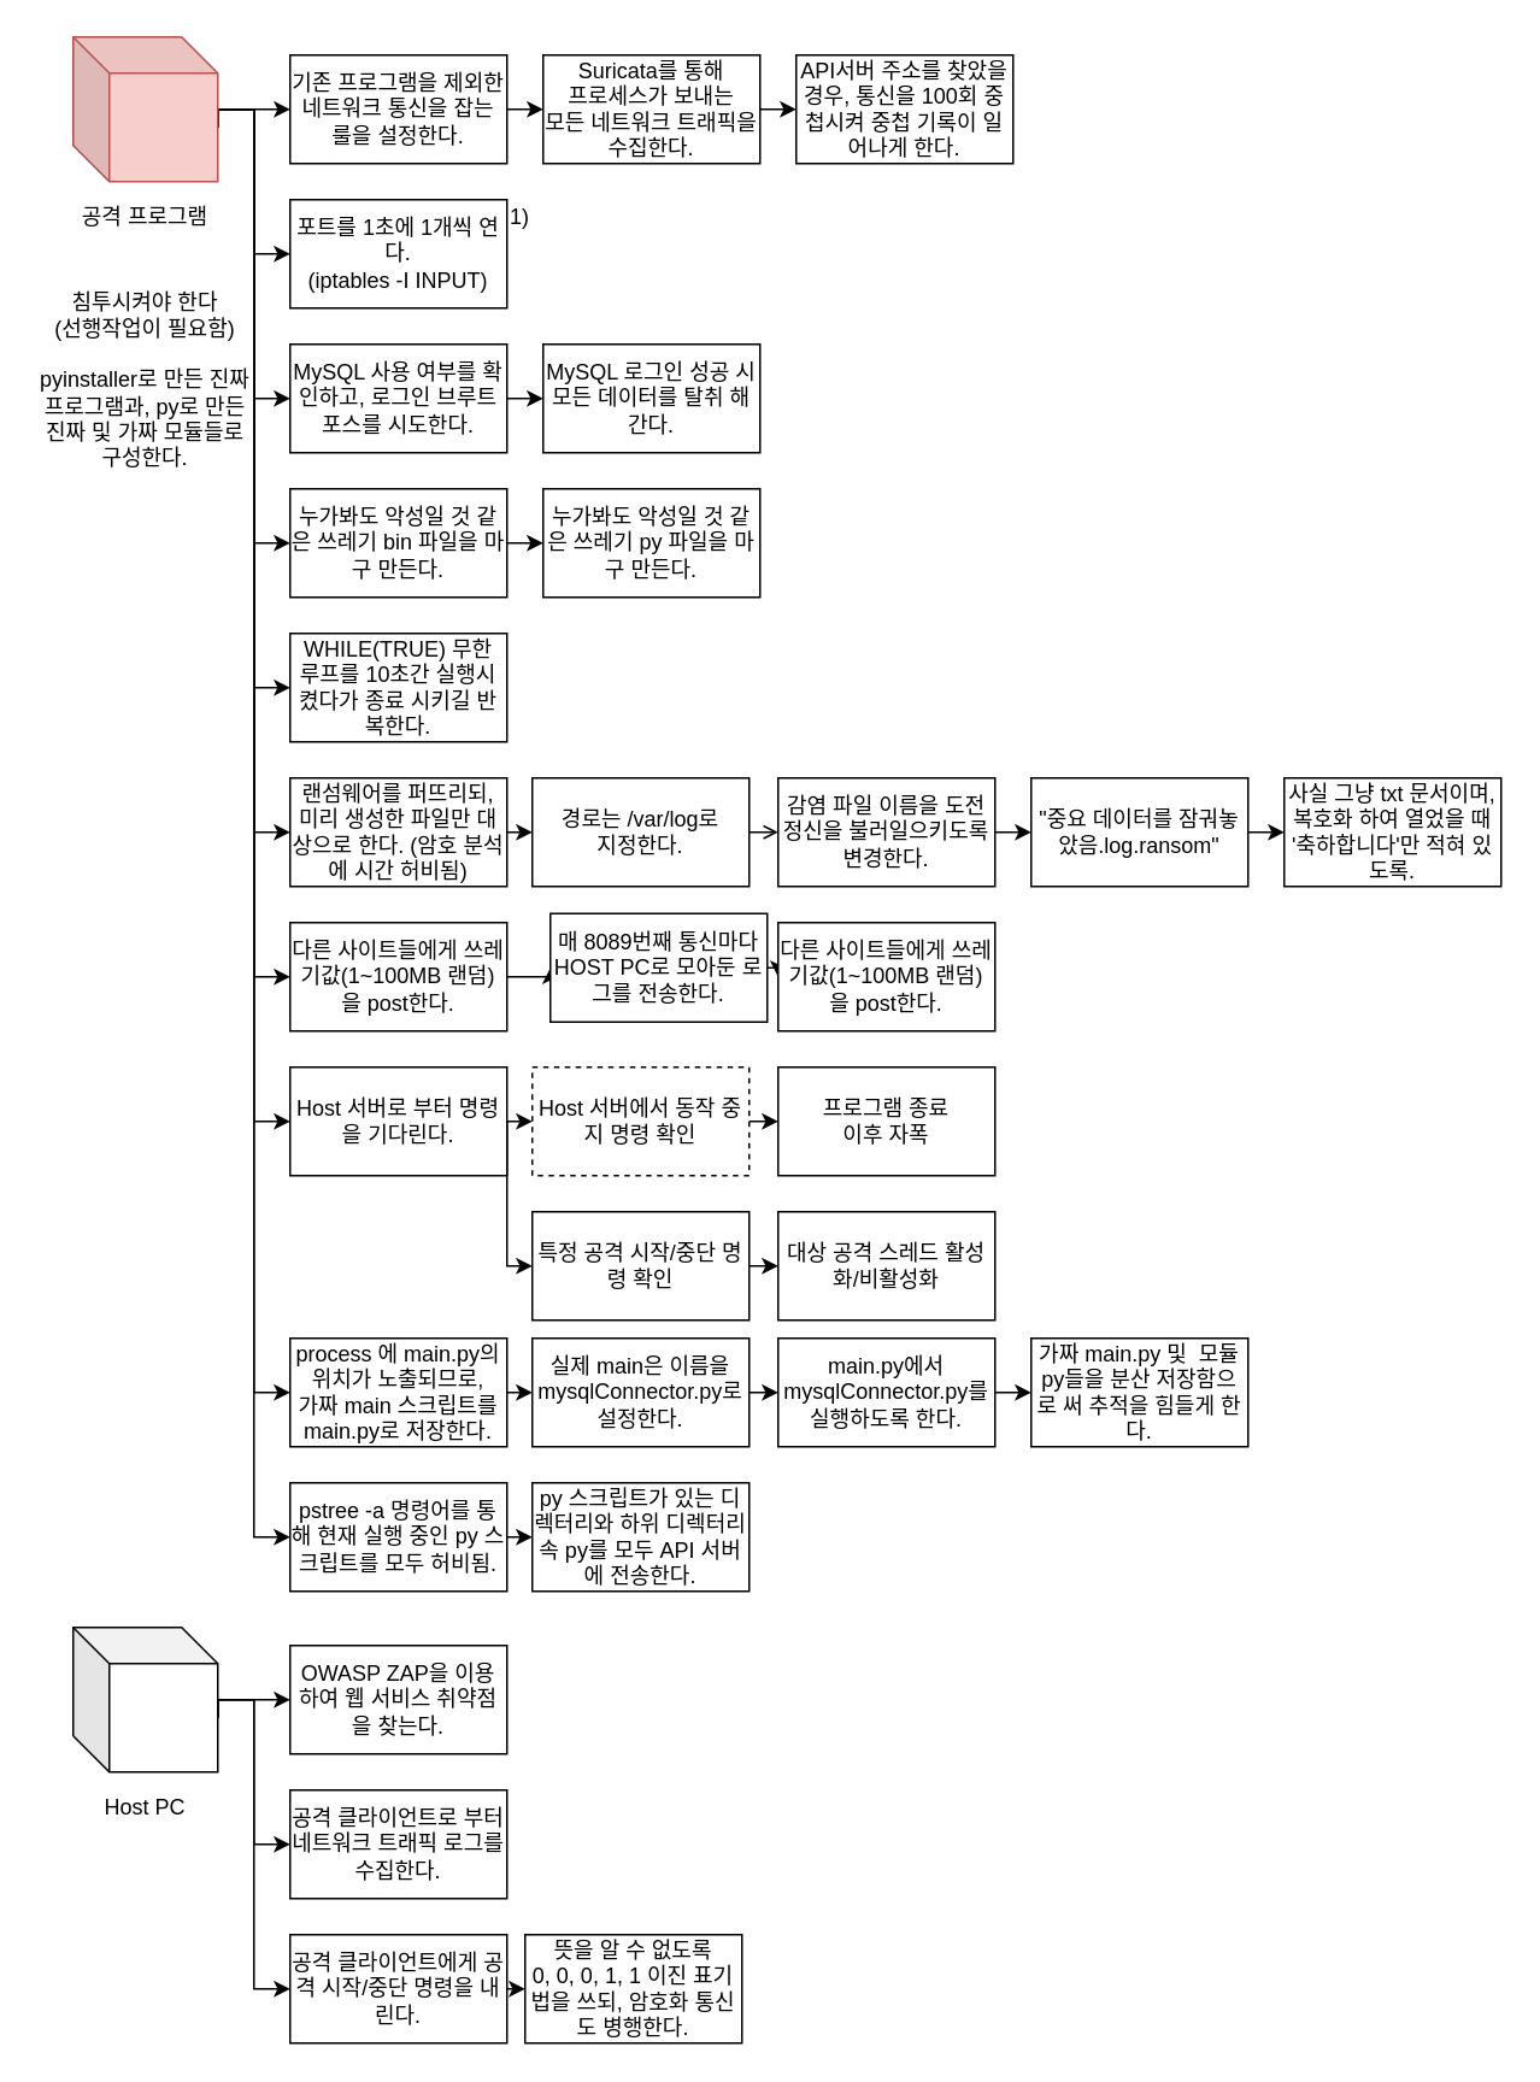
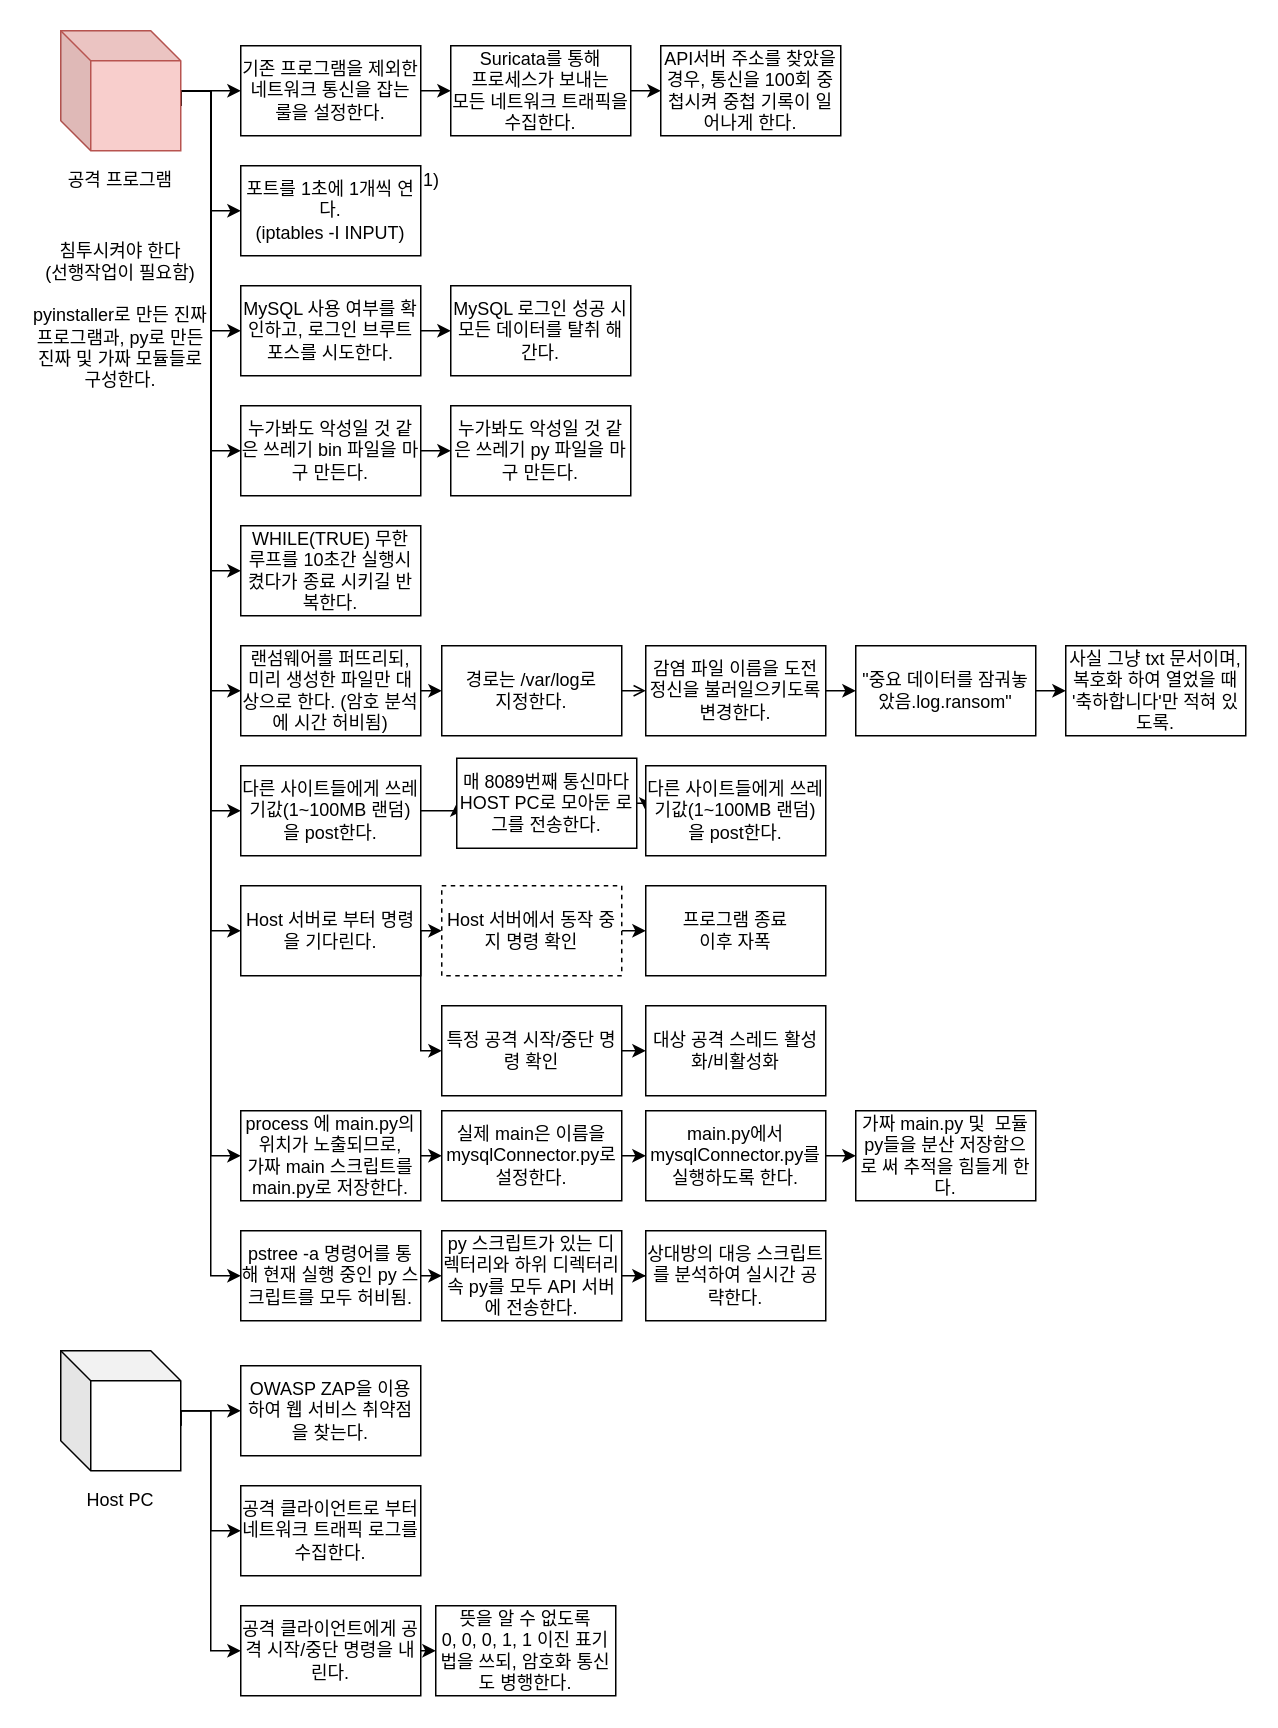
+ <mxCell id="69" style="edgeStyle=orthogonalEdgeStyle;rounded=0;orthogonalLoop=1;jettySize=auto;html=1;exitX=1;exitY=0.5;exitDx=0;exitDy=0;" edge="1" parent="1" source="70" target="71"><mxGeometry relative="1" as="geometry" /></mxCell>
+ <mxCell id="71" value="상대방의 대응 스크립트를 분석하여 실시간 공략한다." style="rounded=0;whiteSpace=wrap;html=1;" vertex="1" parent="1"><mxGeometry x="430" y="820" width="120" height="60" as="geometry" /></mxCell>
